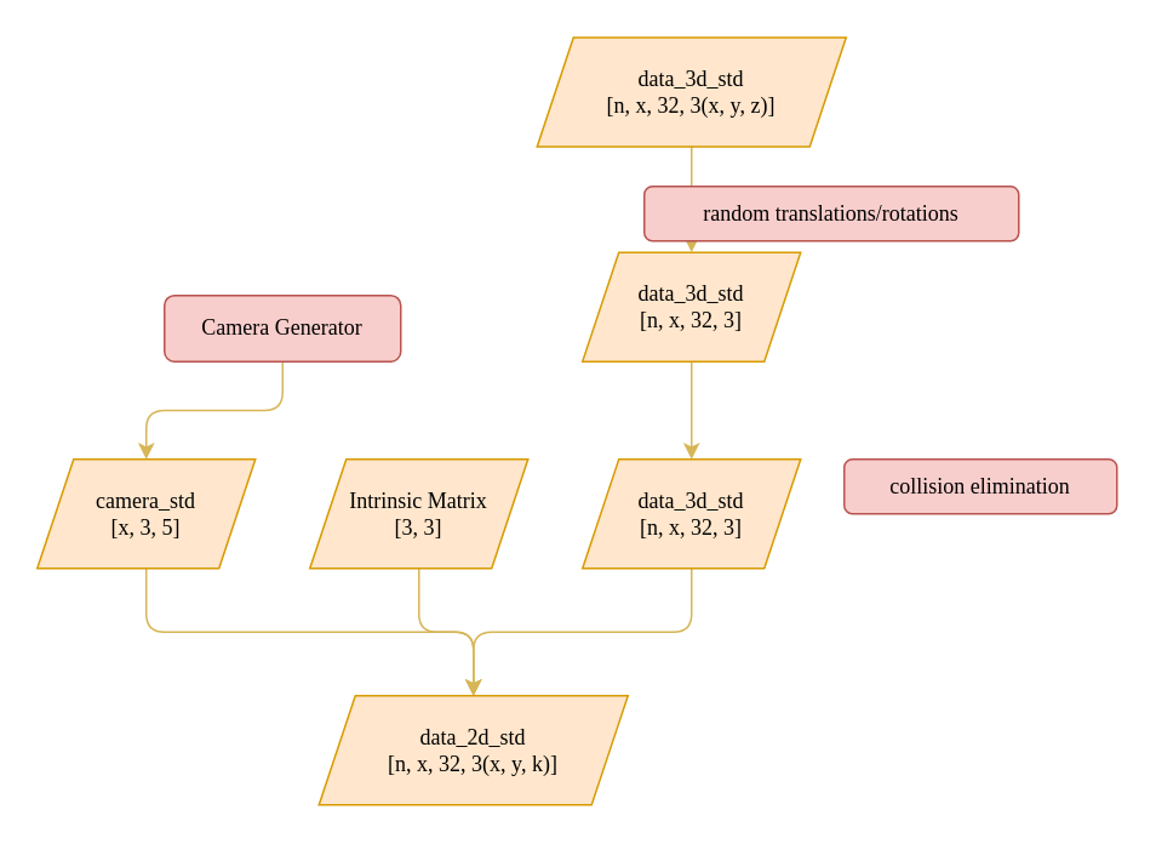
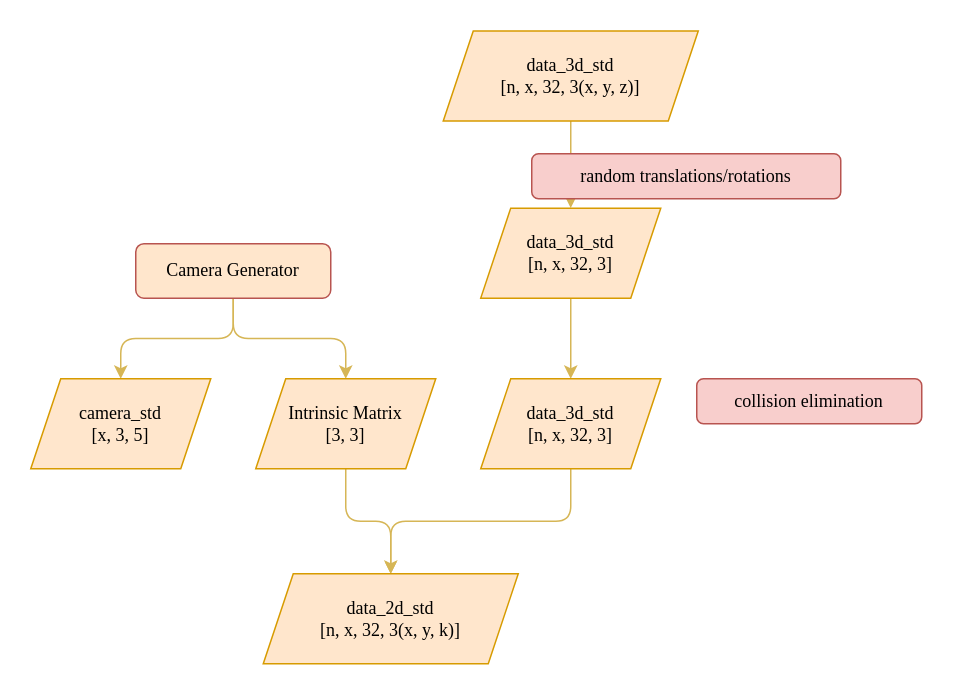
- <mxCell id="12" value="Camera Generator" style="rounded=1;whiteSpace=wrap;html=1;fontFamily=Verdana;fillColor=#f8cecc;strokeColor=#b85450;" parent="1" vertex="1"><mxGeometry x="90" y="162" width="130" height="36.25" as="geometry" /></mxCell>
+ <mxCell id="12" value="Camera Generator" style="rounded=1;whiteSpace=wrap;html=1;fontFamily=Verdana;fillColor=#ffe6cc;strokeColor=#b85450;" parent="1" vertex="1"><mxGeometry x="90" y="162" width="130" height="36.25" as="geometry" /></mxCell>
+ <mxCell id="10" value="" style="edgeStyle=orthogonalEdgeStyle;rounded=1;orthogonalLoop=1;jettySize=auto;html=1;fontFamily=Verdana;fillColor=#fff2cc;strokeColor=#d6b656;" parent="1" source="12" target="16" edge="1"><mxGeometry relative="1" as="geometry" /></mxCell>
- <mxCell id="15" style="edgeStyle=orthogonalEdgeStyle;rounded=1;orthogonalLoop=1;jettySize=auto;html=1;exitX=0.5;exitY=1;exitDx=0;exitDy=0;fontFamily=Verdana;entryX=0.5;entryY=0;entryDx=0;entryDy=0;fillColor=#fff2cc;strokeColor=#d6b656;" parent="1" source="16" target="17" edge="1"><mxGeometry relative="1" as="geometry"><mxPoint x="300" y="382" as="targetPoint" /></mxGeometry></mxCell>
+ <mxCell id="15" style="edgeStyle=orthogonalEdgeStyle;rounded=1;orthogonalLoop=1;jettySize=auto;html=1;exitX=0.5;exitY=1;exitDx=0;exitDy=0;fontFamily=Verdana;entryX=0.5;entryY=0;entryDx=0;entryDy=0;fillColor=#fff2cc;strokeColor=#d6b656;endArrow=open;" parent="1" source="16" target="17" edge="1"><mxGeometry relative="1" as="geometry"><mxPoint x="300" y="382" as="targetPoint" /></mxGeometry></mxCell>
- <mxCell id="13" style="edgeStyle=orthogonalEdgeStyle;rounded=1;orthogonalLoop=1;jettySize=auto;html=1;exitX=0.5;exitY=1;exitDx=0;exitDy=0;entryX=0.5;entryY=0;entryDx=0;entryDy=0;fontFamily=Verdana;fillColor=#fff2cc;strokeColor=#d6b656;" parent="1" source="14" target="17" edge="1"><mxGeometry relative="1" as="geometry" /></mxCell>
